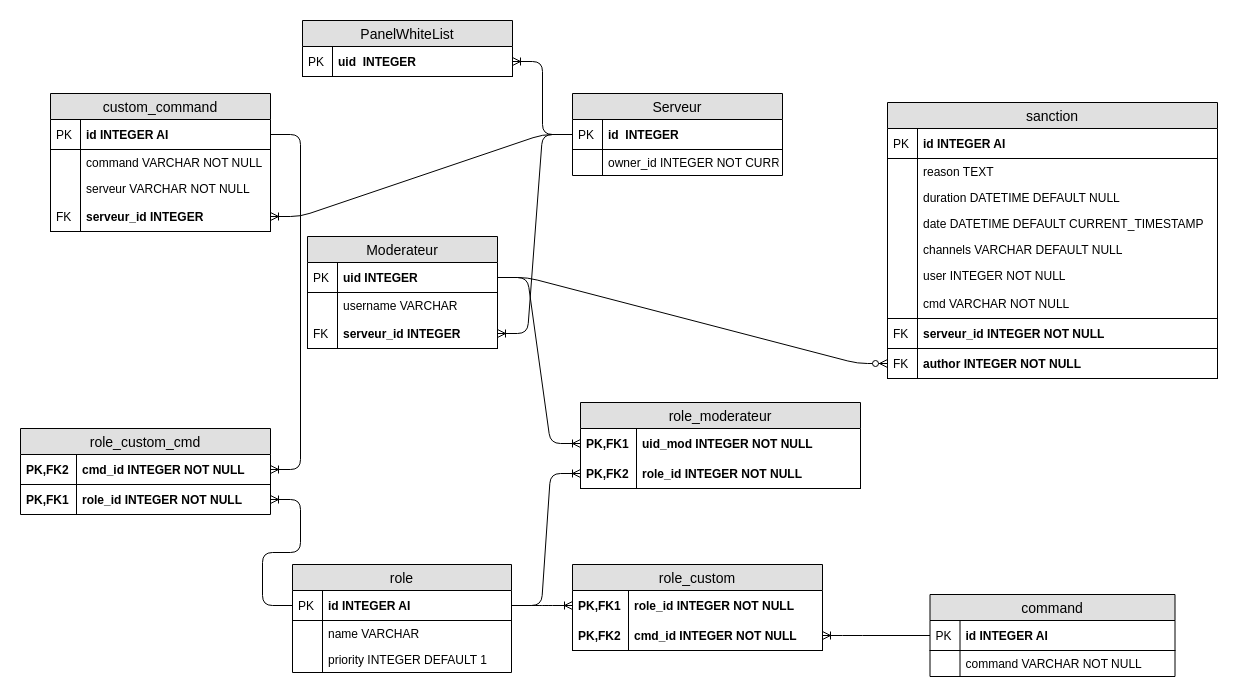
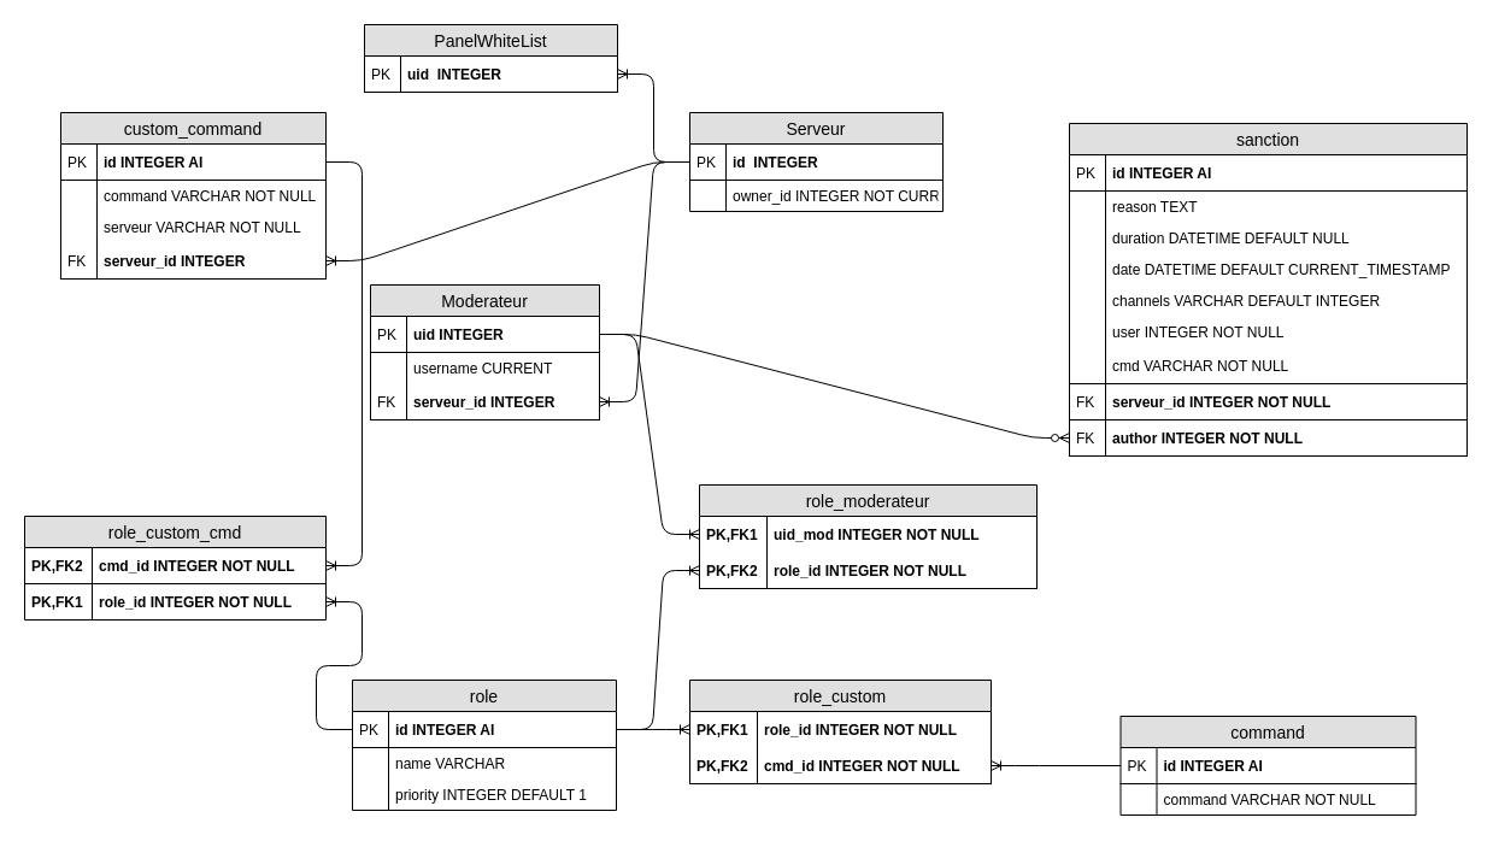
- <mxCell id="38" value="channels VARCHAR DEFAULT NULL" style="shape=partialRectangle;top=0;left=0;right=0;bottom=0;align=left;verticalAlign=top;fillColor=none;spacingLeft=34;spacingRight=4;overflow=hidden;rotatable=0;points=[[0,0.5],[1,0.5]];portConstraint=eastwest;dropTarget=0;fontSize=12;fontColor=#000000;strokeColor=#000000;" parent="29" vertex="1"><mxGeometry y="134" width="330" height="26" as="geometry" /></mxCell>
+ <mxCell id="38" value="channels VARCHAR DEFAULT INTEGER" style="shape=partialRectangle;top=0;left=0;right=0;bottom=0;align=left;verticalAlign=top;fillColor=none;spacingLeft=34;spacingRight=4;overflow=hidden;rotatable=0;points=[[0,0.5],[1,0.5]];portConstraint=eastwest;dropTarget=0;fontSize=12;fontColor=#000000;strokeColor=#000000;" parent="29" vertex="1"><mxGeometry y="134" width="330" height="26" as="geometry" /></mxCell>
- <mxCell id="10" value="username VARCHAR" style="shape=partialRectangle;top=0;left=0;right=0;bottom=0;align=left;verticalAlign=top;fillColor=none;spacingLeft=34;spacingRight=4;overflow=hidden;rotatable=0;points=[[0,0.5],[1,0.5]];portConstraint=eastwest;dropTarget=0;fontSize=12;strokeColor=#000000;fontColor=#000000;" parent="7" vertex="1"><mxGeometry y="56" width="190" height="26" as="geometry" /></mxCell>
+ <mxCell id="10" value="username CURRENT" style="shape=partialRectangle;top=0;left=0;right=0;bottom=0;align=left;verticalAlign=top;fillColor=none;spacingLeft=34;spacingRight=4;overflow=hidden;rotatable=0;points=[[0,0.5],[1,0.5]];portConstraint=eastwest;dropTarget=0;fontSize=12;strokeColor=#000000;fontColor=#000000;" parent="7" vertex="1"><mxGeometry y="56" width="190" height="26" as="geometry" /></mxCell>
